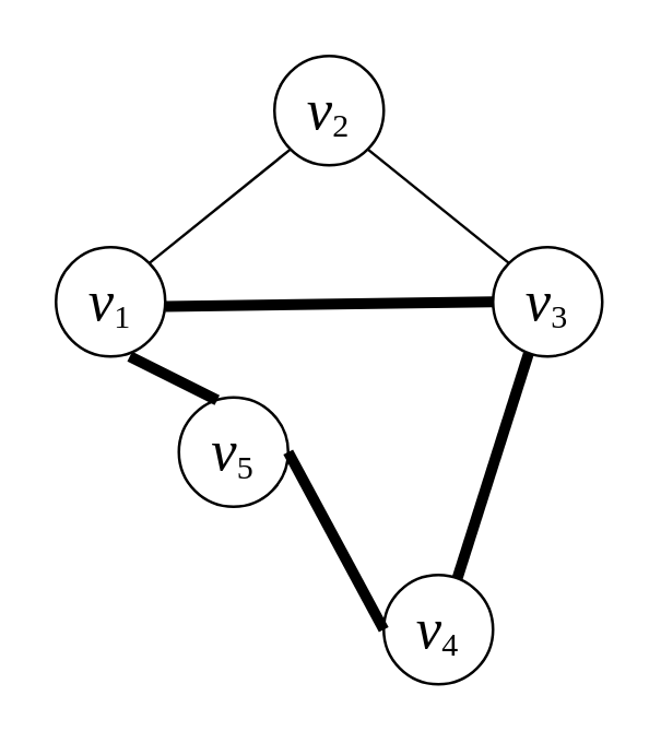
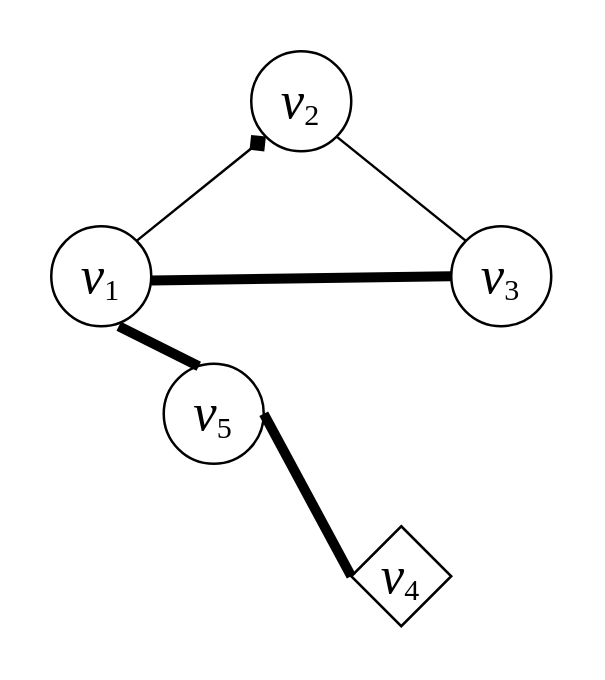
- <mxCell id="7" value="" style="endArrow=none;html=1;exitX=1;exitY=0;exitDx=0;exitDy=0;entryX=0;entryY=1;entryDx=0;entryDy=0;" parent="1" source="2" target="3" edge="1"><mxGeometry width="50" height="50" relative="1" as="geometry"><mxPoint x="55" y="100" as="sourcePoint" /><mxPoint x="105" y="50" as="targetPoint" /></mxGeometry></mxCell>
+ <mxCell id="7" value="" style="endArrow=diamond;html=1;exitX=1;exitY=0;exitDx=0;exitDy=0;entryX=0;entryY=1;entryDx=0;entryDy=0;" parent="1" source="2" target="3" edge="1"><mxGeometry width="50" height="50" relative="1" as="geometry"><mxPoint x="55" y="100" as="sourcePoint" /><mxPoint x="105" y="50" as="targetPoint" /></mxGeometry></mxCell>
- <mxCell id="8" value="" style="endArrow=none;html=1;entryX=0.325;entryY=0.975;entryDx=0;entryDy=0;entryPerimeter=0;exitX=0.675;exitY=0.025;exitDx=0;exitDy=0;exitPerimeter=0;strokeWidth=4;" parent="1" source="6" target="4" edge="1"><mxGeometry width="50" height="50" relative="1" as="geometry"><mxPoint x="168" y="210" as="sourcePoint" /><mxPoint x="219.998" y="158.282" as="targetPoint" /></mxGeometry></mxCell>
- <mxCell id="6" value="&lt;font face=&quot;cm&quot; size=&quot;1&quot;&gt;&lt;span style=&quot;font-style: italic ; font-size: 21px&quot;&gt;v&lt;/span&gt;&lt;sub&gt;&lt;font style=&quot;font-size: 12px&quot;&gt;4&lt;/font&gt;&lt;/sub&gt;&lt;/font&gt;" style="ellipse;whiteSpace=wrap;html=1;aspect=fixed;" parent="1" vertex="1"><mxGeometry x="140" y="210" width="40" height="40" as="geometry" /></mxCell>
+ <mxCell id="6" value="&lt;font face=&quot;cm&quot; size=&quot;1&quot;&gt;&lt;span style=&quot;font-style: italic ; font-size: 21px&quot;&gt;v&lt;/span&gt;&lt;sub&gt;&lt;font style=&quot;font-size: 12px&quot;&gt;4&lt;/font&gt;&lt;/sub&gt;&lt;/font&gt;" style="rhombus;whiteSpace=wrap;html=1;aspect=fixed;" parent="1" vertex="1"><mxGeometry x="140" y="210" width="40" height="40" as="geometry" /></mxCell>
